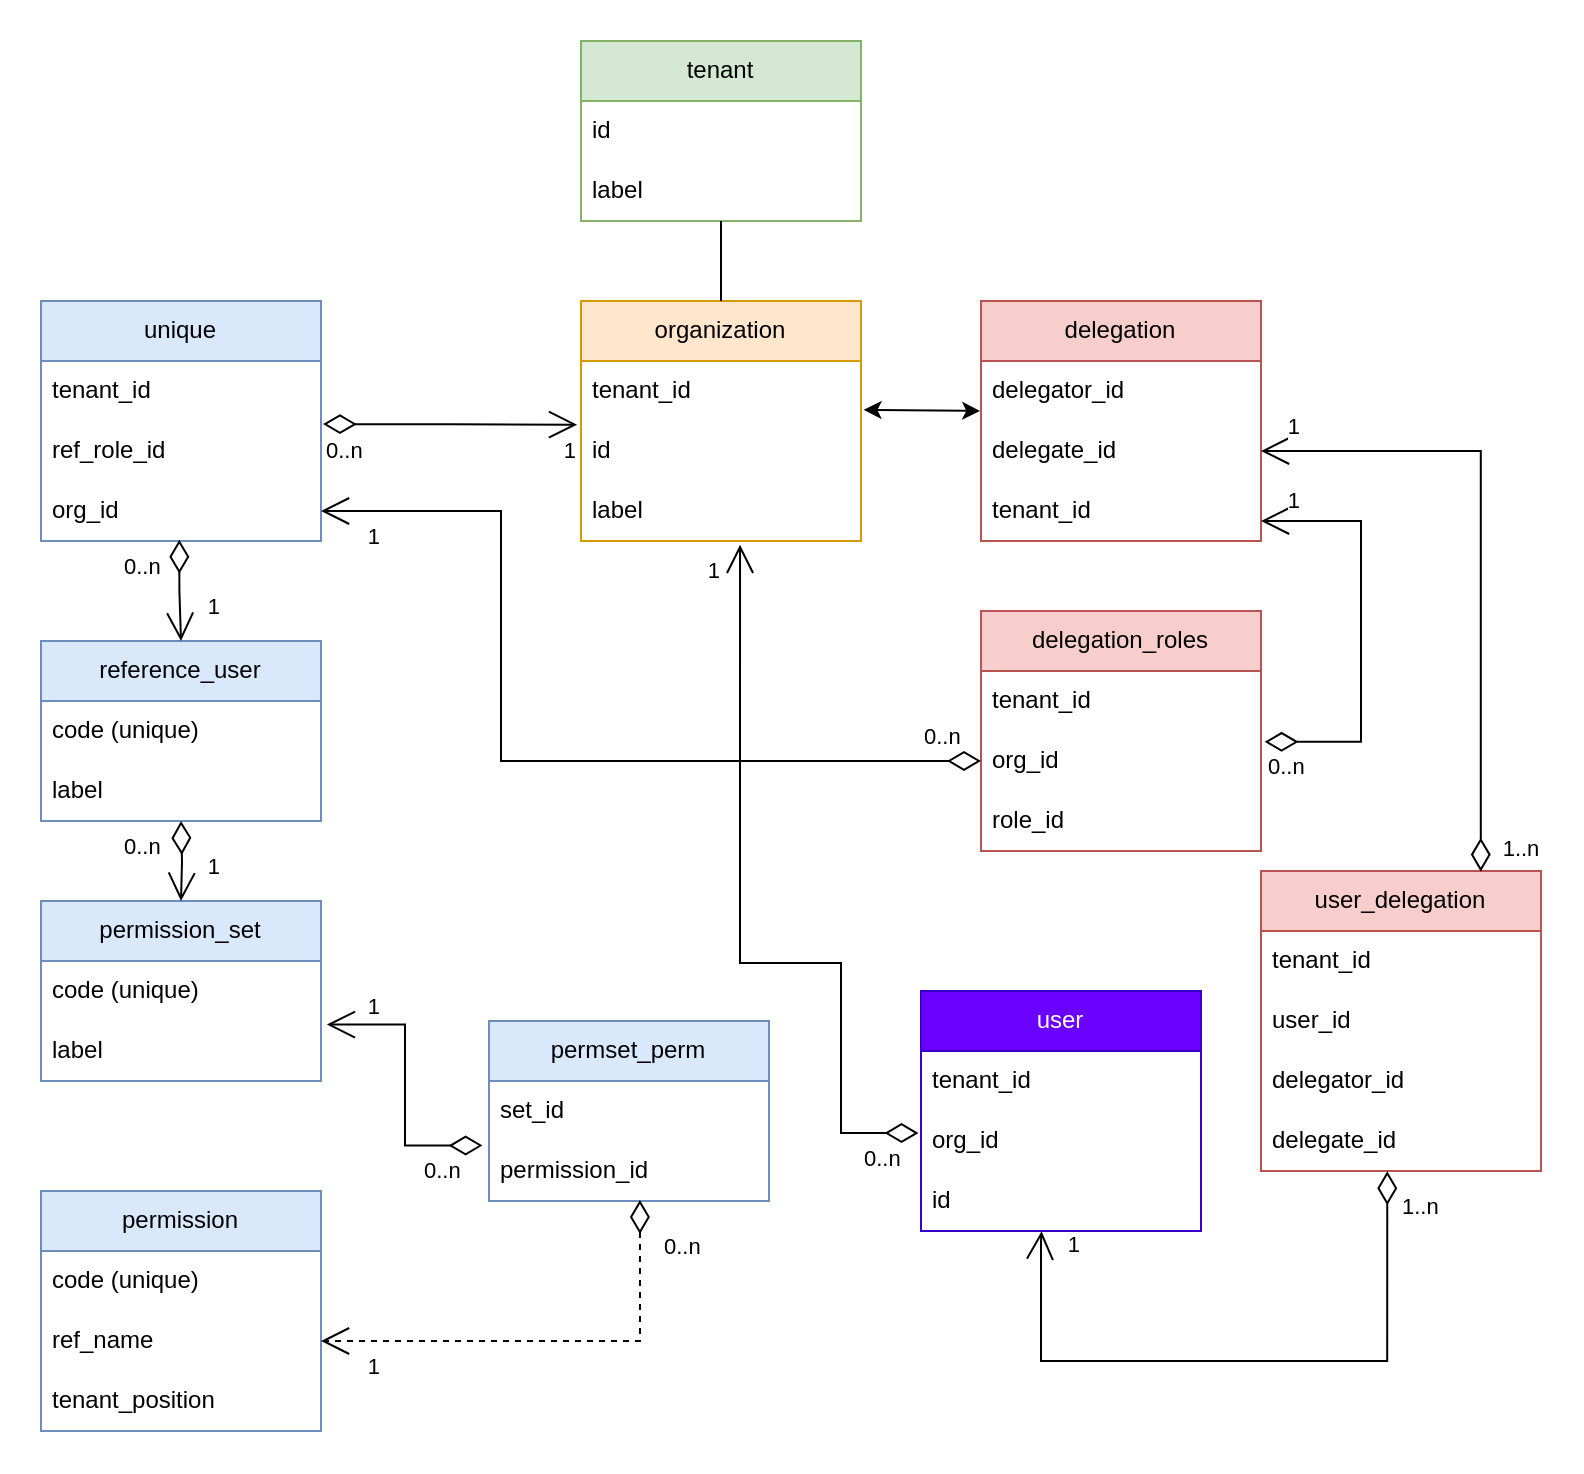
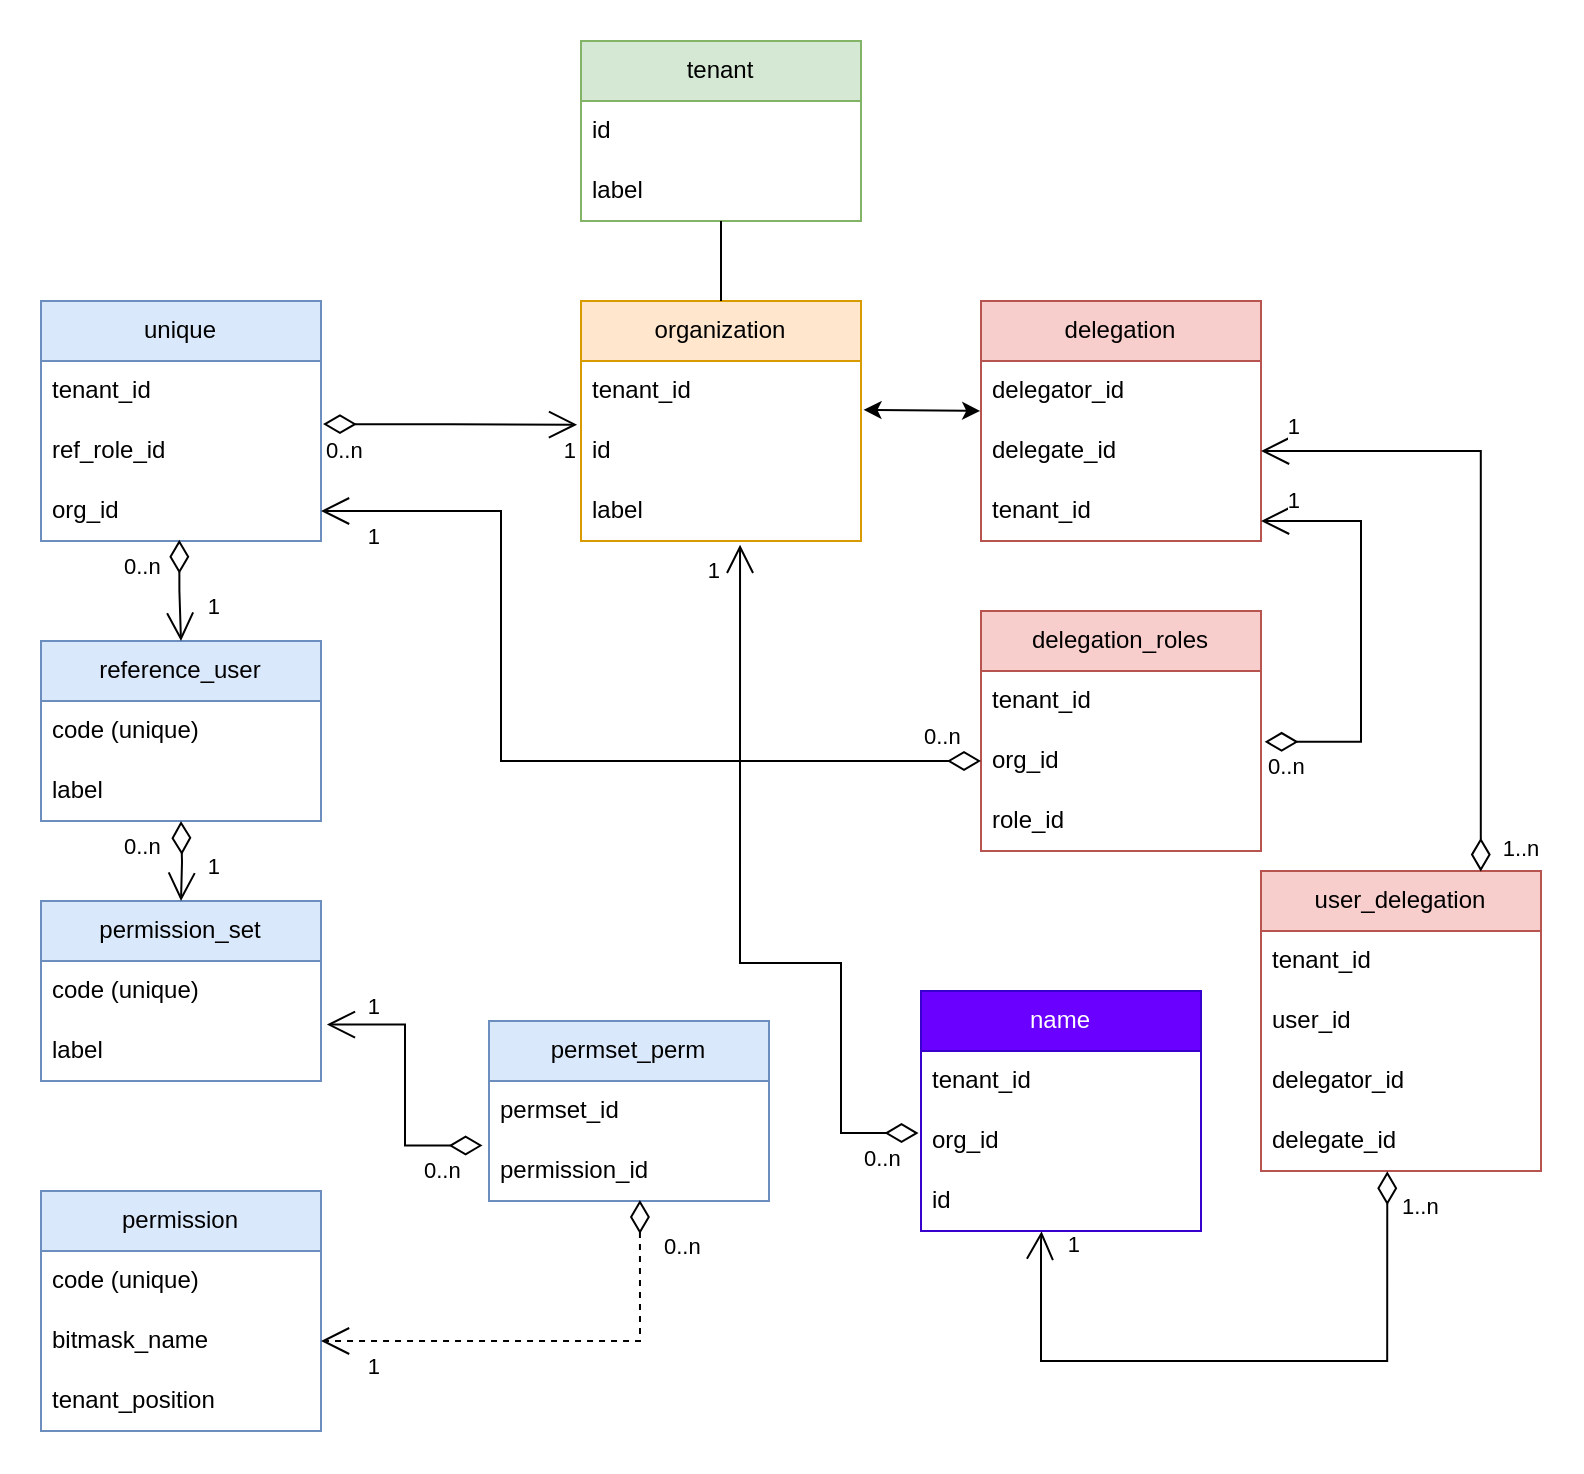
- <mxCell id="42" value="user" style="swimlane;fontStyle=0;childLayout=stackLayout;horizontal=1;startSize=30;horizontalStack=0;resizeParent=1;resizeParentMax=0;resizeLast=0;collapsible=1;marginBottom=0;whiteSpace=wrap;html=1;fillColor=#6a00ff;strokeColor=#3700CC;fontColor=#ffffff;" vertex="1" parent="1"><mxGeometry x="460" y="495" width="140" height="120" as="geometry" /></mxCell>
+ <mxCell id="42" value="name" style="swimlane;fontStyle=0;childLayout=stackLayout;horizontal=1;startSize=30;horizontalStack=0;resizeParent=1;resizeParentMax=0;resizeLast=0;collapsible=1;marginBottom=0;whiteSpace=wrap;html=1;fillColor=#6a00ff;strokeColor=#3700CC;fontColor=#ffffff;" vertex="1" parent="1"><mxGeometry x="460" y="495" width="140" height="120" as="geometry" /></mxCell>
- <mxCell id="28" value="set_id" style="text;strokeColor=none;fillColor=none;align=left;verticalAlign=middle;spacingLeft=4;spacingRight=4;overflow=hidden;points=[[0,0.5],[1,0.5]];portConstraint=eastwest;rotatable=0;whiteSpace=wrap;html=1;" vertex="1" parent="27"><mxGeometry y="30" width="140" height="30" as="geometry" /></mxCell>
+ <mxCell id="28" value="permset_id" style="text;strokeColor=none;fillColor=none;align=left;verticalAlign=middle;spacingLeft=4;spacingRight=4;overflow=hidden;points=[[0,0.5],[1,0.5]];portConstraint=eastwest;rotatable=0;whiteSpace=wrap;html=1;" vertex="1" parent="27"><mxGeometry y="30" width="140" height="30" as="geometry" /></mxCell>
- <mxCell id="4" value="ref_name" style="text;strokeColor=none;fillColor=none;align=left;verticalAlign=middle;spacingLeft=4;spacingRight=4;overflow=hidden;points=[[0,0.5],[1,0.5]];portConstraint=eastwest;rotatable=0;whiteSpace=wrap;html=1;" vertex="1" parent="2"><mxGeometry y="60" width="140" height="30" as="geometry" /></mxCell>
+ <mxCell id="4" value="bitmask_name" style="text;strokeColor=none;fillColor=none;align=left;verticalAlign=middle;spacingLeft=4;spacingRight=4;overflow=hidden;points=[[0,0.5],[1,0.5]];portConstraint=eastwest;rotatable=0;whiteSpace=wrap;html=1;" vertex="1" parent="2"><mxGeometry y="60" width="140" height="30" as="geometry" /></mxCell>
